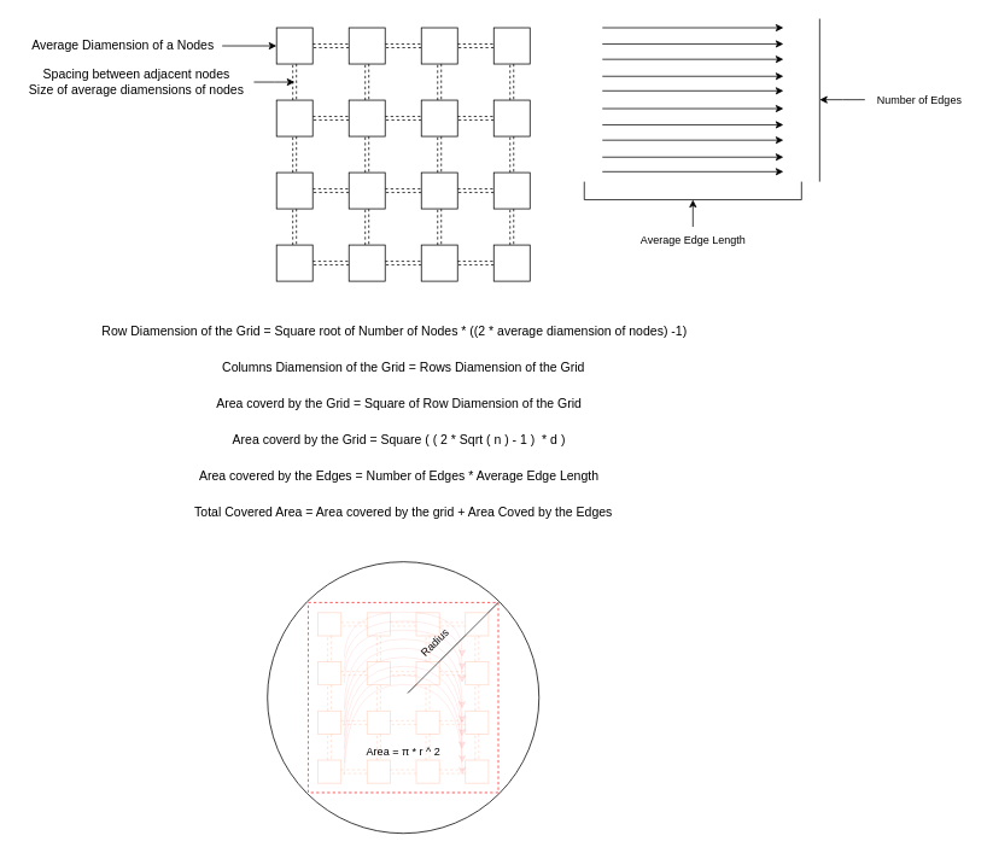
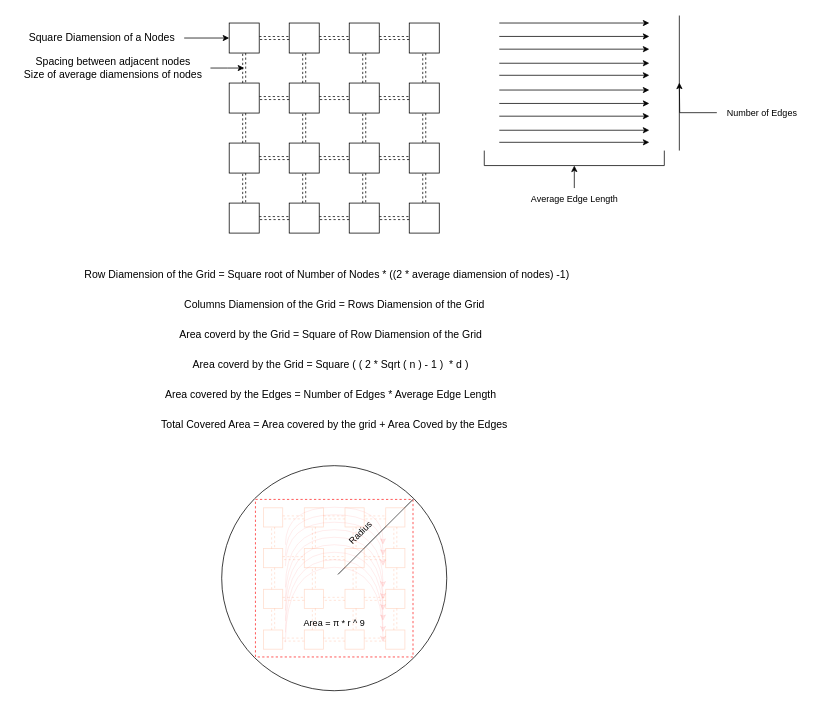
- <mxCell id="43" value="&lt;font style=&quot;font-size: 14px;&quot;&gt;Average Diamension of a Nodes&lt;/font&gt;" style="text;html=1;align=center;verticalAlign=middle;resizable=0;points=[];autosize=1;strokeColor=none;fillColor=none;" parent="1" vertex="1"><mxGeometry x="25" y="35" width="220" height="30" as="geometry" /></mxCell>
+ <mxCell id="43" value="&lt;font style=&quot;font-size: 14px;&quot;&gt;Square Diamension of a Nodes&lt;/font&gt;" style="text;html=1;align=center;verticalAlign=middle;resizable=0;points=[];autosize=1;strokeColor=none;fillColor=none;" parent="1" vertex="1"><mxGeometry x="25" y="35" width="220" height="30" as="geometry" /></mxCell>
- <mxCell id="66" value="Number of Edges" style="text;html=1;align=center;verticalAlign=middle;resizable=0;points=[];autosize=1;strokeColor=none;fillColor=none;" parent="1" vertex="1"><mxGeometry x="955" y="94.5" width="120" height="30" as="geometry" /></mxCell>
+ <mxCell id="66" value="Number of Edges" style="text;html=1;align=center;verticalAlign=middle;resizable=0;points=[];autosize=1;strokeColor=none;fillColor=none;" parent="1" vertex="1"><mxGeometry x="955" y="134.5" width="120" height="30" as="geometry" /></mxCell>
- <mxCell id="75" value="Area =&amp;nbsp;π * r ^ 2" style="text;html=1;align=center;verticalAlign=middle;resizable=0;points=[];autosize=1;strokeColor=none;fillColor=none;" parent="70" vertex="1"><mxGeometry x="95" y="195" width="110" height="30" as="geometry" /></mxCell>
+ <mxCell id="75" value="Area =&amp;nbsp;π * r ^ 9" style="text;html=1;align=center;verticalAlign=middle;resizable=0;points=[];autosize=1;strokeColor=none;fillColor=none;" parent="70" vertex="1"><mxGeometry x="95" y="195" width="110" height="30" as="geometry" /></mxCell>
